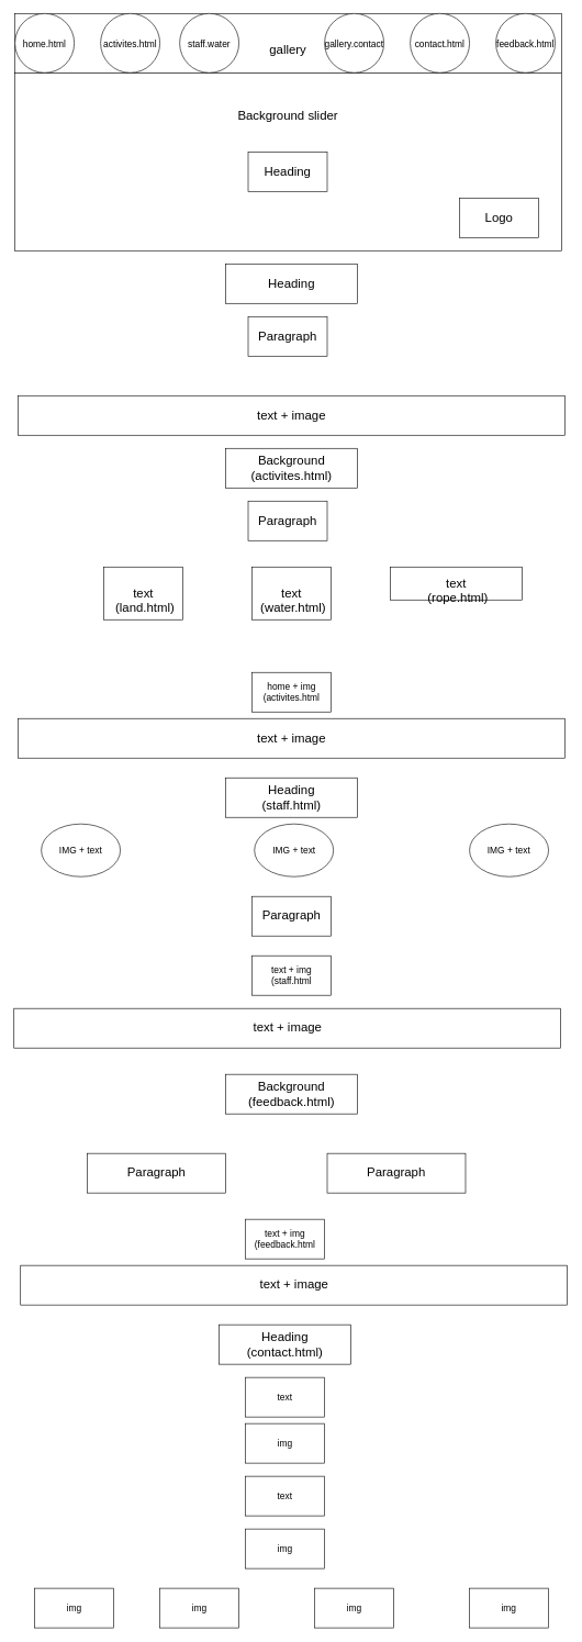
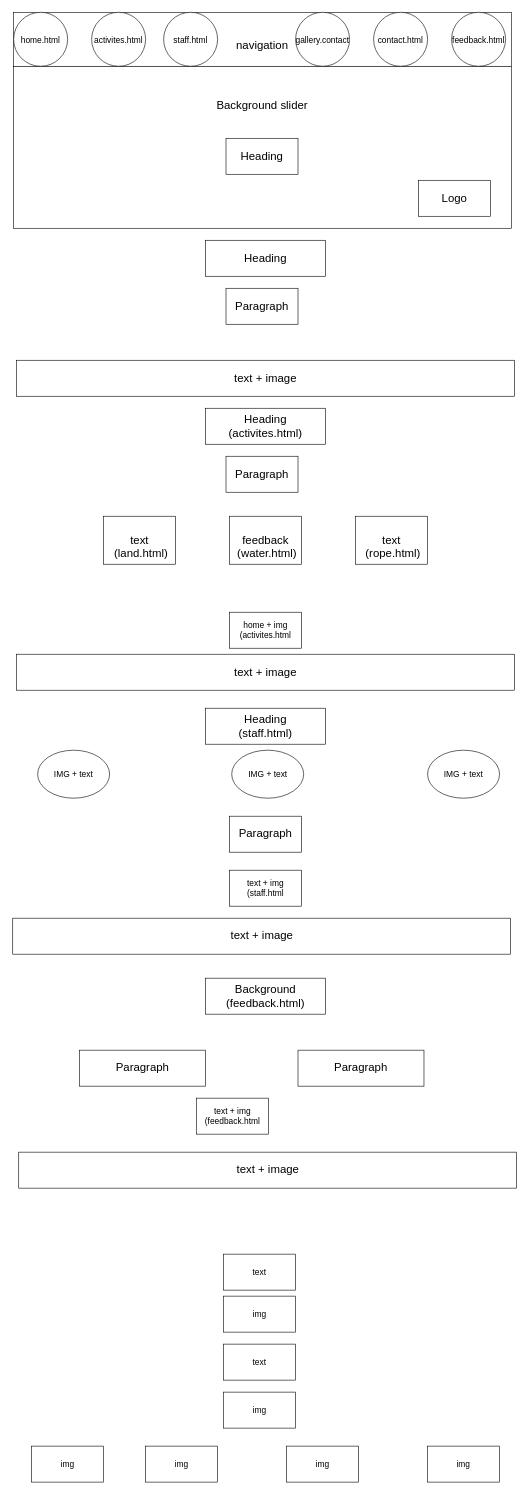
- <mxCell id="18" value="&lt;font style=&quot;font-size: 14px&quot;&gt;staff.water&lt;/font&gt;" style="ellipse;whiteSpace=wrap;html=1;aspect=fixed;fontSize=19;" vertex="1" parent="1"><mxGeometry x="272" y="20" width="90" height="90" as="geometry" /></mxCell>
+ <mxCell id="18" value="&lt;font style=&quot;font-size: 14px&quot;&gt;staff.html&lt;/font&gt;" style="ellipse;whiteSpace=wrap;html=1;aspect=fixed;fontSize=19;" vertex="1" parent="1"><mxGeometry x="272" y="20" width="90" height="90" as="geometry" /></mxCell>
- <mxCell id="11" value="gallery" style="text;html=1;resizable=0;autosize=1;align=center;verticalAlign=middle;points=[];fillColor=none;strokeColor=none;rounded=0;fontSize=19;" vertex="1" parent="1"><mxGeometry x="385.5" y="60" width="100" height="30" as="geometry" /></mxCell>
+ <mxCell id="11" value="navigation" style="text;html=1;resizable=0;autosize=1;align=center;verticalAlign=middle;points=[];fillColor=none;strokeColor=none;rounded=0;fontSize=19;" vertex="1" parent="1"><mxGeometry x="385.5" y="60" width="100" height="30" as="geometry" /></mxCell>
- <mxCell id="12" value="Background&lt;br&gt;(activites.html)" style="rounded=0;whiteSpace=wrap;html=1;fontSize=19;" vertex="1" parent="1"><mxGeometry x="342" y="680" width="200" height="60" as="geometry" /></mxCell>
+ <mxCell id="12" value="Heading&lt;br&gt;(activites.html)" style="rounded=0;whiteSpace=wrap;html=1;fontSize=19;" vertex="1" parent="1"><mxGeometry x="342" y="680" width="200" height="60" as="geometry" /></mxCell>
- <mxCell id="16" value="&lt;br&gt;text&lt;br&gt;&amp;nbsp;(rope.html)" style="rounded=0;whiteSpace=wrap;html=1;fontSize=19;" vertex="1" parent="1"><mxGeometry x="592" y="860" width="200" height="50" as="geometry" /></mxCell>
+ <mxCell id="16" value="&lt;br&gt;text&lt;br&gt;&amp;nbsp;(rope.html)" style="rounded=0;whiteSpace=wrap;html=1;fontSize=19;" vertex="1" parent="1"><mxGeometry x="592" y="860" width="120" height="80" as="geometry" /></mxCell>
- <mxCell id="14" value="&lt;br&gt;text&lt;br&gt;&amp;nbsp;(land.html)" style="rounded=0;whiteSpace=wrap;html=1;fontSize=19;" vertex="1" parent="1"><mxGeometry x="157" y="860" width="120" height="80" as="geometry" /></mxCell>
+ <mxCell id="14" value="&lt;br&gt;text&lt;br&gt;&amp;nbsp;(land.html)" style="rounded=0;whiteSpace=wrap;html=1;fontSize=19;" vertex="1" parent="1"><mxGeometry x="172" y="860" width="120" height="80" as="geometry" /></mxCell>
- <mxCell id="15" value="&lt;br&gt;text&lt;br&gt;&amp;nbsp;(water.html)" style="rounded=0;whiteSpace=wrap;html=1;fontSize=19;" vertex="1" parent="1"><mxGeometry x="382" y="860" width="120" height="80" as="geometry" /></mxCell>
+ <mxCell id="15" value="&lt;br&gt;feedback&lt;br&gt;&amp;nbsp;(water.html)" style="rounded=0;whiteSpace=wrap;html=1;fontSize=19;" vertex="1" parent="1"><mxGeometry x="382" y="860" width="120" height="80" as="geometry" /></mxCell>
- <mxCell id="34" value="text + img&lt;br&gt;(feedback.html" style="rounded=0;whiteSpace=wrap;html=1;fontSize=14;" vertex="1" parent="1"><mxGeometry x="372" y="1850" width="120" height="60" as="geometry" /></mxCell>
+ <mxCell id="34" value="text + img&lt;br&gt;(feedback.html" style="rounded=0;whiteSpace=wrap;html=1;fontSize=14;" vertex="1" parent="1"><mxGeometry x="327" y="1830" width="120" height="60" as="geometry" /></mxCell>
- <mxCell id="36" value="Heading&lt;br&gt;(contact.html)" style="rounded=0;whiteSpace=wrap;html=1;fontSize=19;" vertex="1" parent="1"><mxGeometry x="332" y="2010" width="200" height="60" as="geometry" /></mxCell>
